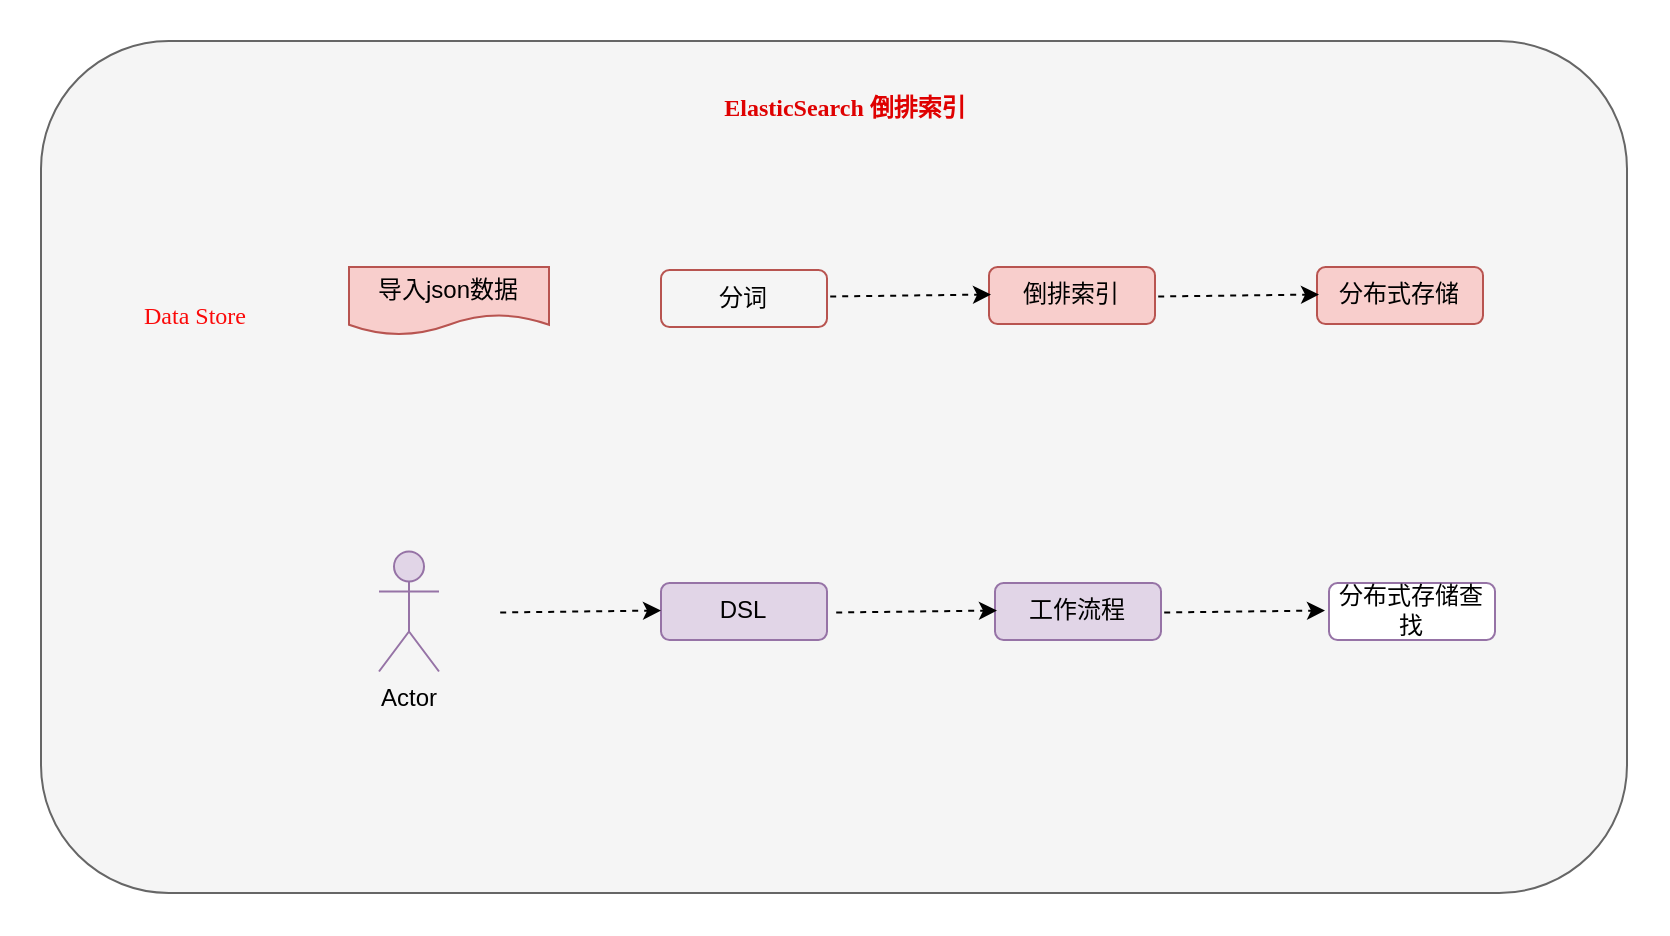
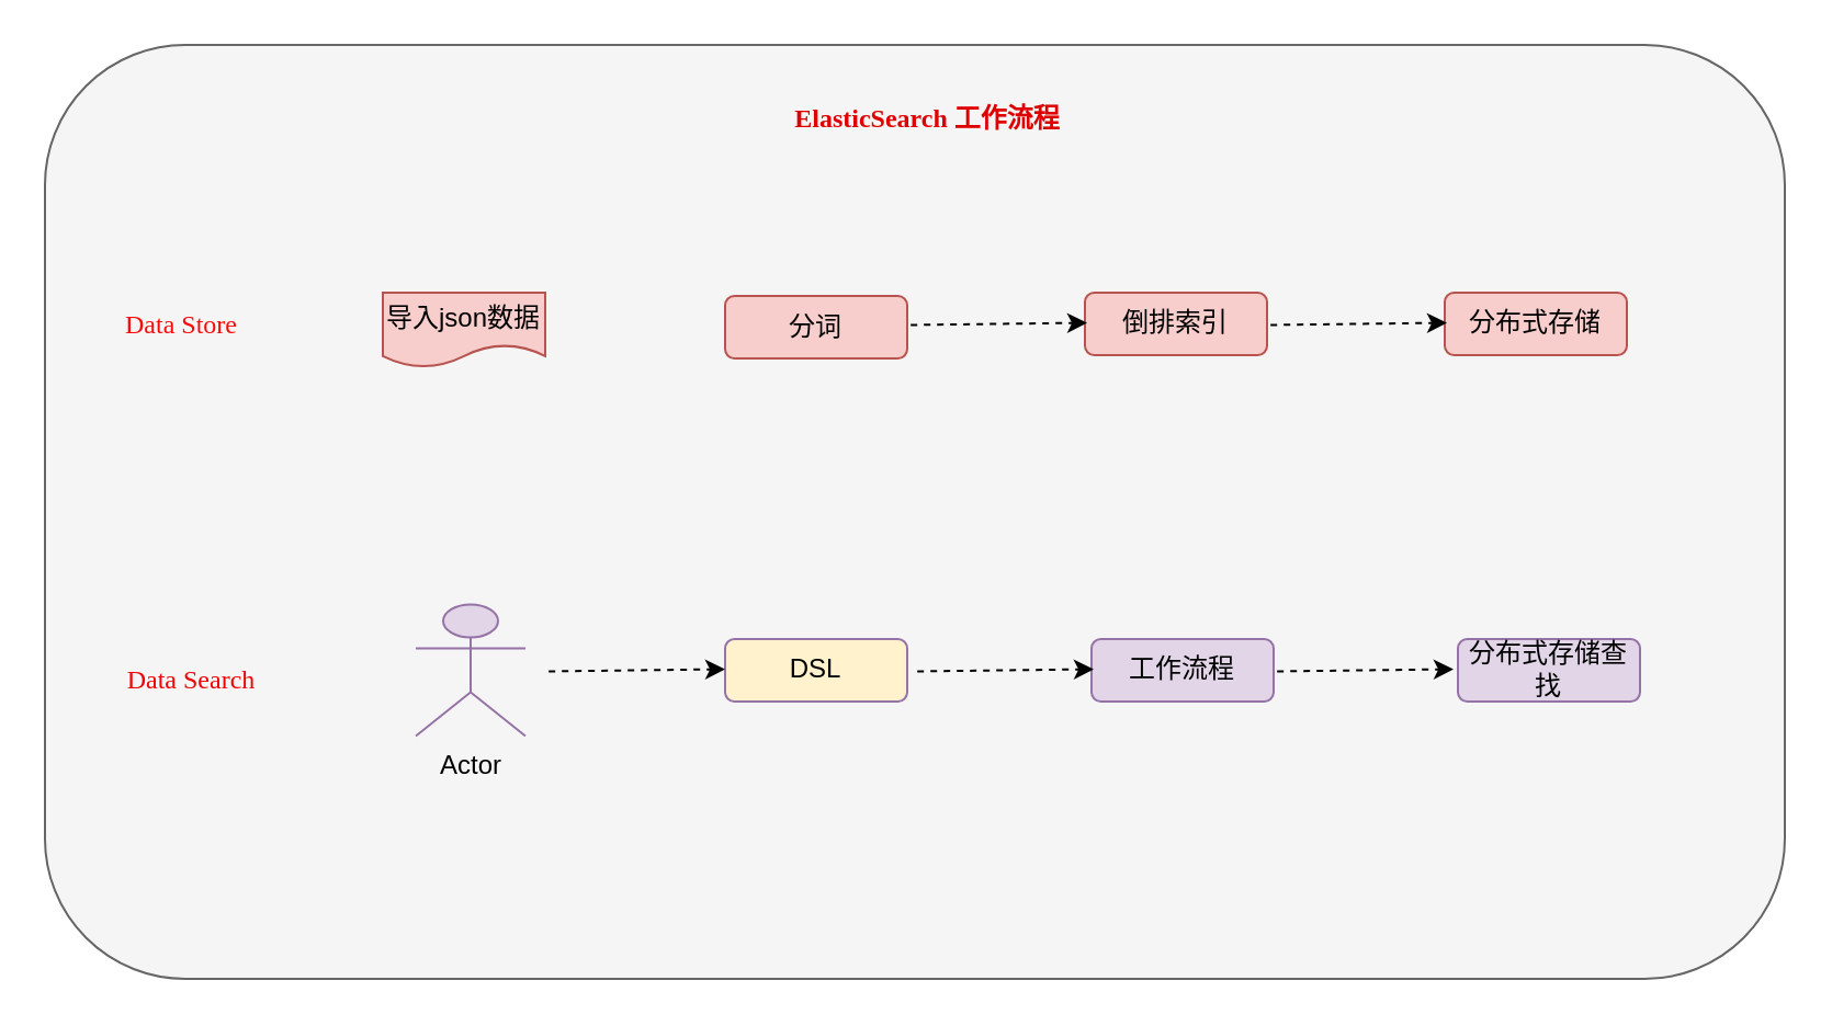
- <mxCell id="3" value="ElasticSearch 倒排索引" style="text;html=1;align=center;verticalAlign=middle;whiteSpace=wrap;rounded=0;fontColor=#df0101;fontStyle=1;fontFamily=Comic Sans MS;" vertex="1" parent="1"><mxGeometry x="339" y="39" width="167" height="30" as="geometry" /></mxCell>
+ <mxCell id="3" value="ElasticSearch 工作流程" style="text;html=1;align=center;verticalAlign=middle;whiteSpace=wrap;rounded=0;fontColor=#df0101;fontStyle=1;fontFamily=Comic Sans MS;" vertex="1" parent="1"><mxGeometry x="339" y="39" width="167" height="30" as="geometry" /></mxCell>
- <mxCell id="7" value="分词" style="rounded=1;whiteSpace=wrap;html=1;fillColor=#f5f5f5;strokeColor=#b85450;" vertex="1" parent="1"><mxGeometry x="330" y="134.5" width="83" height="28.5" as="geometry" /></mxCell>
+ <mxCell id="7" value="分词" style="rounded=1;whiteSpace=wrap;html=1;fillColor=#f8cecc;strokeColor=#b85450;" vertex="1" parent="1"><mxGeometry x="330" y="134.5" width="83" height="28.5" as="geometry" /></mxCell>
- <mxCell id="6" value="导入json数据" style="shape=document;whiteSpace=wrap;html=1;boundedLbl=1;fillColor=#f8cecc;strokeColor=#b85450;" vertex="1" parent="1"><mxGeometry x="174" y="133" width="100" height="34" as="geometry" /></mxCell>
+ <mxCell id="6" value="导入json数据" style="shape=document;whiteSpace=wrap;html=1;boundedLbl=1;fillColor=#f8cecc;strokeColor=#b85450;" vertex="1" parent="1"><mxGeometry x="174" y="133" width="74" height="34" as="geometry" /></mxCell>
- <mxCell id="4" value="Data Store" style="text;html=1;align=center;verticalAlign=middle;whiteSpace=wrap;rounded=0;fontFamily=Comic Sans MS;fontColor=#fb0909;" vertex="1" parent="1"><mxGeometry x="60" y="143" width="75" height="30" as="geometry" /></mxCell>
+ <mxCell id="4" value="Data Store" style="text;html=1;align=center;verticalAlign=middle;whiteSpace=wrap;rounded=0;fontFamily=Comic Sans MS;fontColor=#fb0909;" vertex="1" parent="1"><mxGeometry x="45" y="133" width="75" height="30" as="geometry" /></mxCell>
- <mxCell id="10" value="Actor" style="shape=umlActor;verticalLabelPosition=bottom;verticalAlign=top;html=1;outlineConnect=0;fillColor=#e1d5e7;strokeColor=#9673a6;" vertex="1" parent="1"><mxGeometry x="189" y="275.25" width="30" height="60" as="geometry" /></mxCell>
+ <mxCell id="10" value="Actor" style="shape=umlActor;verticalLabelPosition=bottom;verticalAlign=top;html=1;outlineConnect=0;fillColor=#e1d5e7;strokeColor=#9673a6;" vertex="1" parent="1"><mxGeometry x="189" y="275.25" width="50" height="60" as="geometry" /></mxCell>
- <mxCell id="11" value="DSL" style="rounded=1;whiteSpace=wrap;html=1;fillColor=#e1d5e7;strokeColor=#9673a6;" vertex="1" parent="1"><mxGeometry x="330" y="291" width="83" height="28.5" as="geometry" /></mxCell>
+ <mxCell id="11" value="DSL" style="rounded=1;whiteSpace=wrap;html=1;fillColor=#fff2cc;strokeColor=#9673a6;" vertex="1" parent="1"><mxGeometry x="330" y="291" width="83" height="28.5" as="geometry" /></mxCell>
- <mxCell id="13" value="分布式存储查找" style="rounded=1;whiteSpace=wrap;html=1;fillColor=#ffffff;strokeColor=#9673a6;" vertex="1" parent="1"><mxGeometry x="664" y="291" width="83" height="28.5" as="geometry" /></mxCell>
+ <mxCell id="13" value="分布式存储查找" style="rounded=1;whiteSpace=wrap;html=1;fillColor=#e1d5e7;strokeColor=#9673a6;" vertex="1" parent="1"><mxGeometry x="664" y="291" width="83" height="28.5" as="geometry" /></mxCell>
+ <mxCell id="5" value="Data Search" style="text;html=1;align=center;verticalAlign=middle;whiteSpace=wrap;rounded=0;fontFamily=Comic Sans MS;fontColor=#f20202;" vertex="1" parent="1"><mxGeometry x="45" y="294.75" width="84" height="30" as="geometry" /></mxCell>
